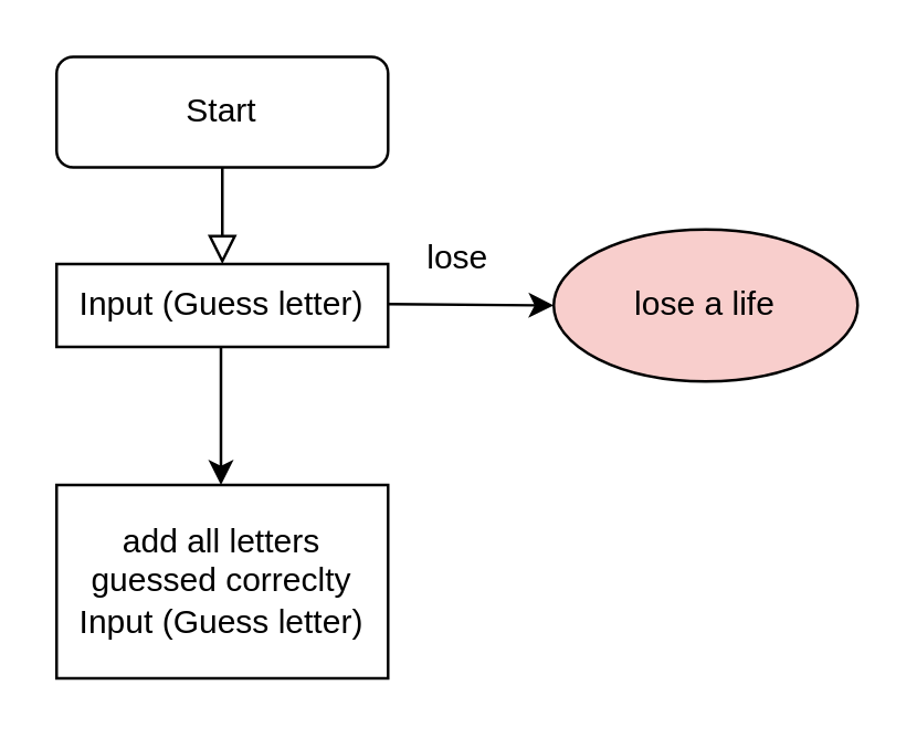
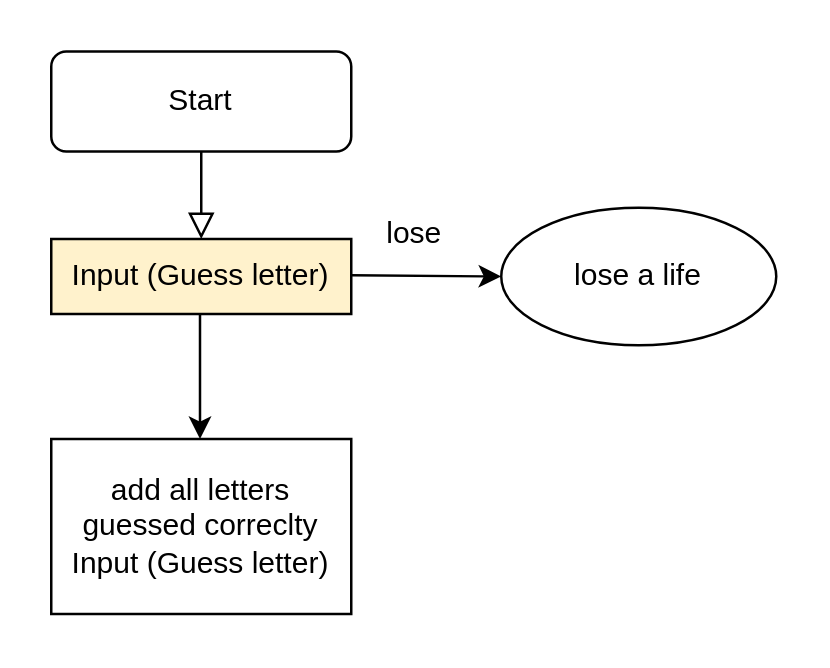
- <mxCell id="4" value="Input (Guess letter)" style="rounded=0;whiteSpace=wrap;html=1;" vertex="1" parent="1"><mxGeometry x="20" y="95" width="120" height="30" as="geometry" /></mxCell>
+ <mxCell id="4" value="Input (Guess letter)" style="rounded=0;whiteSpace=wrap;html=1;fillColor=#fff2cc;" vertex="1" parent="1"><mxGeometry x="20" y="95" width="120" height="30" as="geometry" /></mxCell>
- <mxCell id="5" value="lose a life" style="ellipse;whiteSpace=wrap;html=1;fillColor=#f8cecc;" vertex="1" parent="1"><mxGeometry x="200" y="82.5" width="110" height="55" as="geometry" /></mxCell>
+ <mxCell id="5" value="lose a life" style="ellipse;whiteSpace=wrap;html=1;" vertex="1" parent="1"><mxGeometry x="200" y="82.5" width="110" height="55" as="geometry" /></mxCell>
